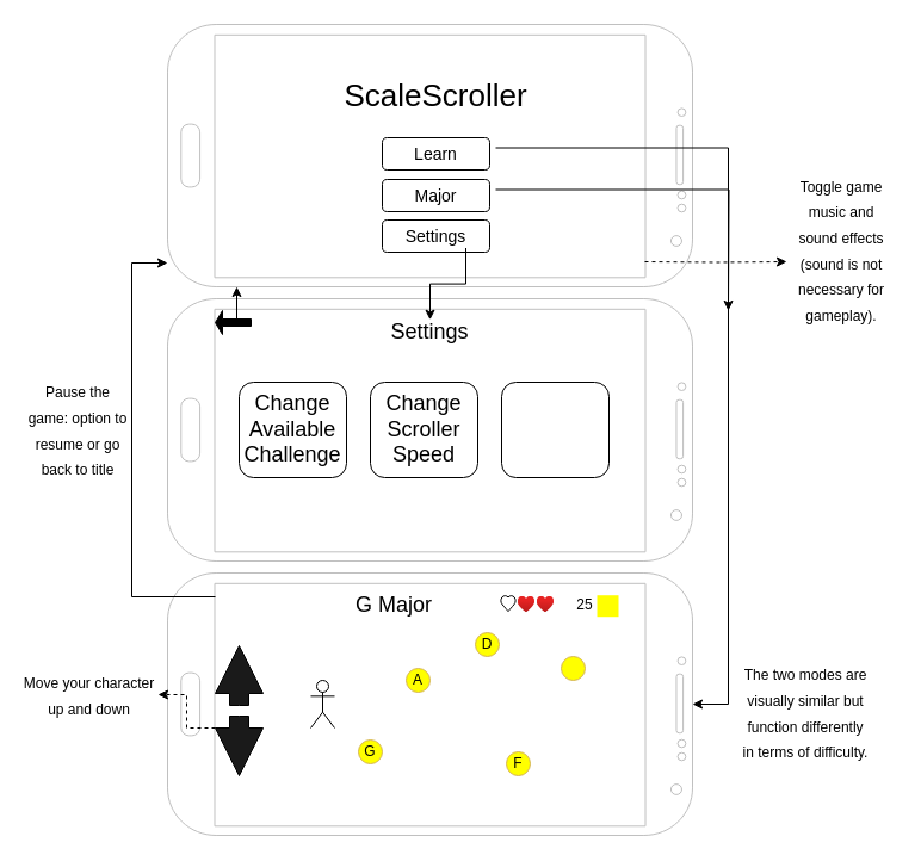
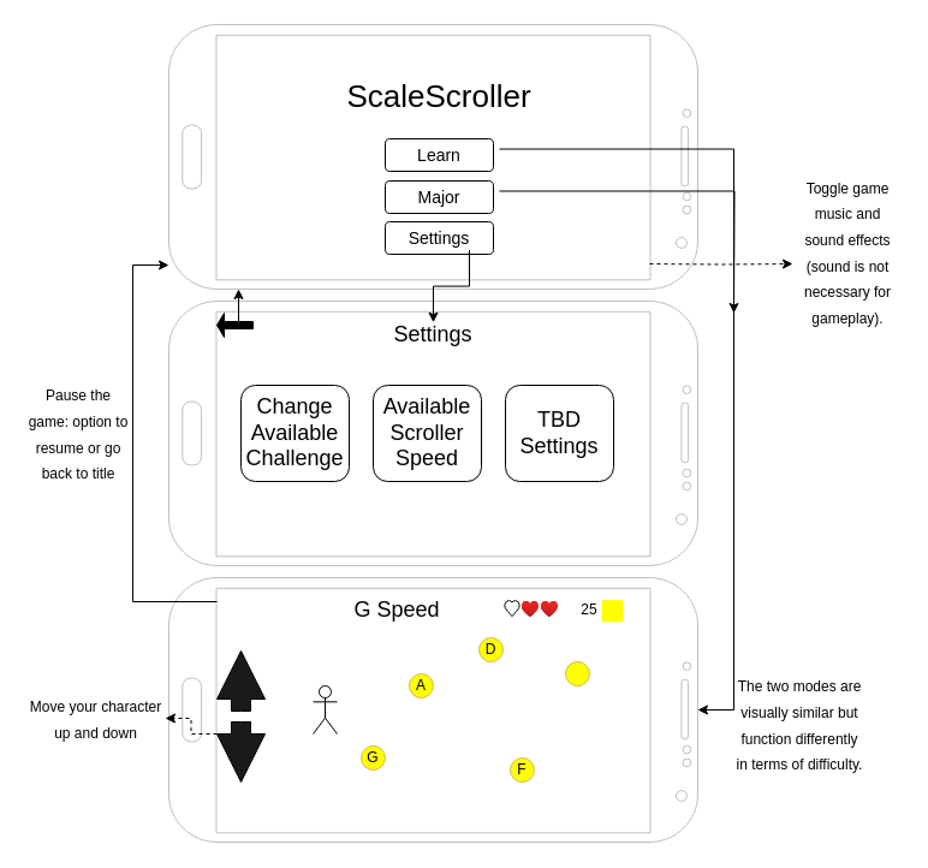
- <mxCell id="31" value="&lt;font style=&quot;font-size: 18px&quot;&gt;Change Scroller Speed&lt;/font&gt;" style="text;html=1;strokeColor=none;fillColor=none;align=center;verticalAlign=middle;whiteSpace=wrap;rounded=0;" vertex="1" parent="1"><mxGeometry x="315" y="320" width="80" height="80" as="geometry" /></mxCell>
+ <mxCell id="31" value="&lt;font style=&quot;font-size: 18px&quot;&gt;Available Scroller Speed&lt;/font&gt;" style="text;html=1;strokeColor=none;fillColor=none;align=center;verticalAlign=middle;whiteSpace=wrap;rounded=0;" vertex="1" parent="1"><mxGeometry x="315" y="320" width="80" height="80" as="geometry" /></mxCell>
+ <mxCell id="48" value="&lt;font style=&quot;font-size: 18px&quot;&gt;TBD Settings&lt;/font&gt;" style="text;html=1;strokeColor=none;fillColor=none;align=center;verticalAlign=middle;whiteSpace=wrap;rounded=0;" vertex="1" parent="1"><mxGeometry x="425" y="320" width="80" height="80" as="geometry" /></mxCell>
- <mxCell id="3" value="&lt;font style=&quot;font-size: 18px&quot;&gt;G Major&lt;/font&gt;" style="text;html=1;strokeColor=none;fillColor=none;align=center;verticalAlign=middle;whiteSpace=wrap;rounded=0;" parent="1" vertex="1"><mxGeometry x="290" y="496.72" width="80" height="20" as="geometry" /></mxCell>
+ <mxCell id="3" value="&lt;font style=&quot;font-size: 18px&quot;&gt;G Speed&lt;/font&gt;" style="text;html=1;strokeColor=none;fillColor=none;align=center;verticalAlign=middle;whiteSpace=wrap;rounded=0;" parent="1" vertex="1"><mxGeometry x="290" y="496.72" width="80" height="20" as="geometry" /></mxCell>
- <mxCell id="50" value="&lt;font style=&quot;font-size: 12px&quot;&gt;Move your character up and down&lt;/font&gt;" style="text;html=1;strokeColor=none;fillColor=none;align=center;verticalAlign=middle;whiteSpace=wrap;rounded=0;fontSize=18;" vertex="1" parent="1"><mxGeometry x="17" y="542" width="115" height="80" as="geometry" /></mxCell>
+ <mxCell id="50" value="&lt;font style=&quot;font-size: 12px&quot;&gt;Move your character up and down&lt;/font&gt;" style="text;html=1;strokeColor=none;fillColor=none;align=center;verticalAlign=middle;whiteSpace=wrap;rounded=0;fontSize=18;" vertex="1" parent="1"><mxGeometry x="22" y="557" width="115" height="80" as="geometry" /></mxCell>
- <mxCell id="49" value="&lt;font style=&quot;font-size: 12px&quot;&gt;The two modes are visually similar but function differently in terms of difficulty.&lt;/font&gt;" style="text;html=1;strokeColor=none;fillColor=none;align=center;verticalAlign=middle;whiteSpace=wrap;rounded=0;fontSize=18;" vertex="1" parent="1"><mxGeometry x="620" y="547" width="110" height="100" as="geometry" /></mxCell>
+ <mxCell id="49" value="&lt;font style=&quot;font-size: 12px&quot;&gt;The two modes are visually similar but function differently in terms of difficulty.&lt;/font&gt;" style="text;html=1;strokeColor=none;fillColor=none;align=center;verticalAlign=middle;whiteSpace=wrap;rounded=0;fontSize=18;" vertex="1" parent="1"><mxGeometry x="610" y="552" width="110" height="100" as="geometry" /></mxCell>
